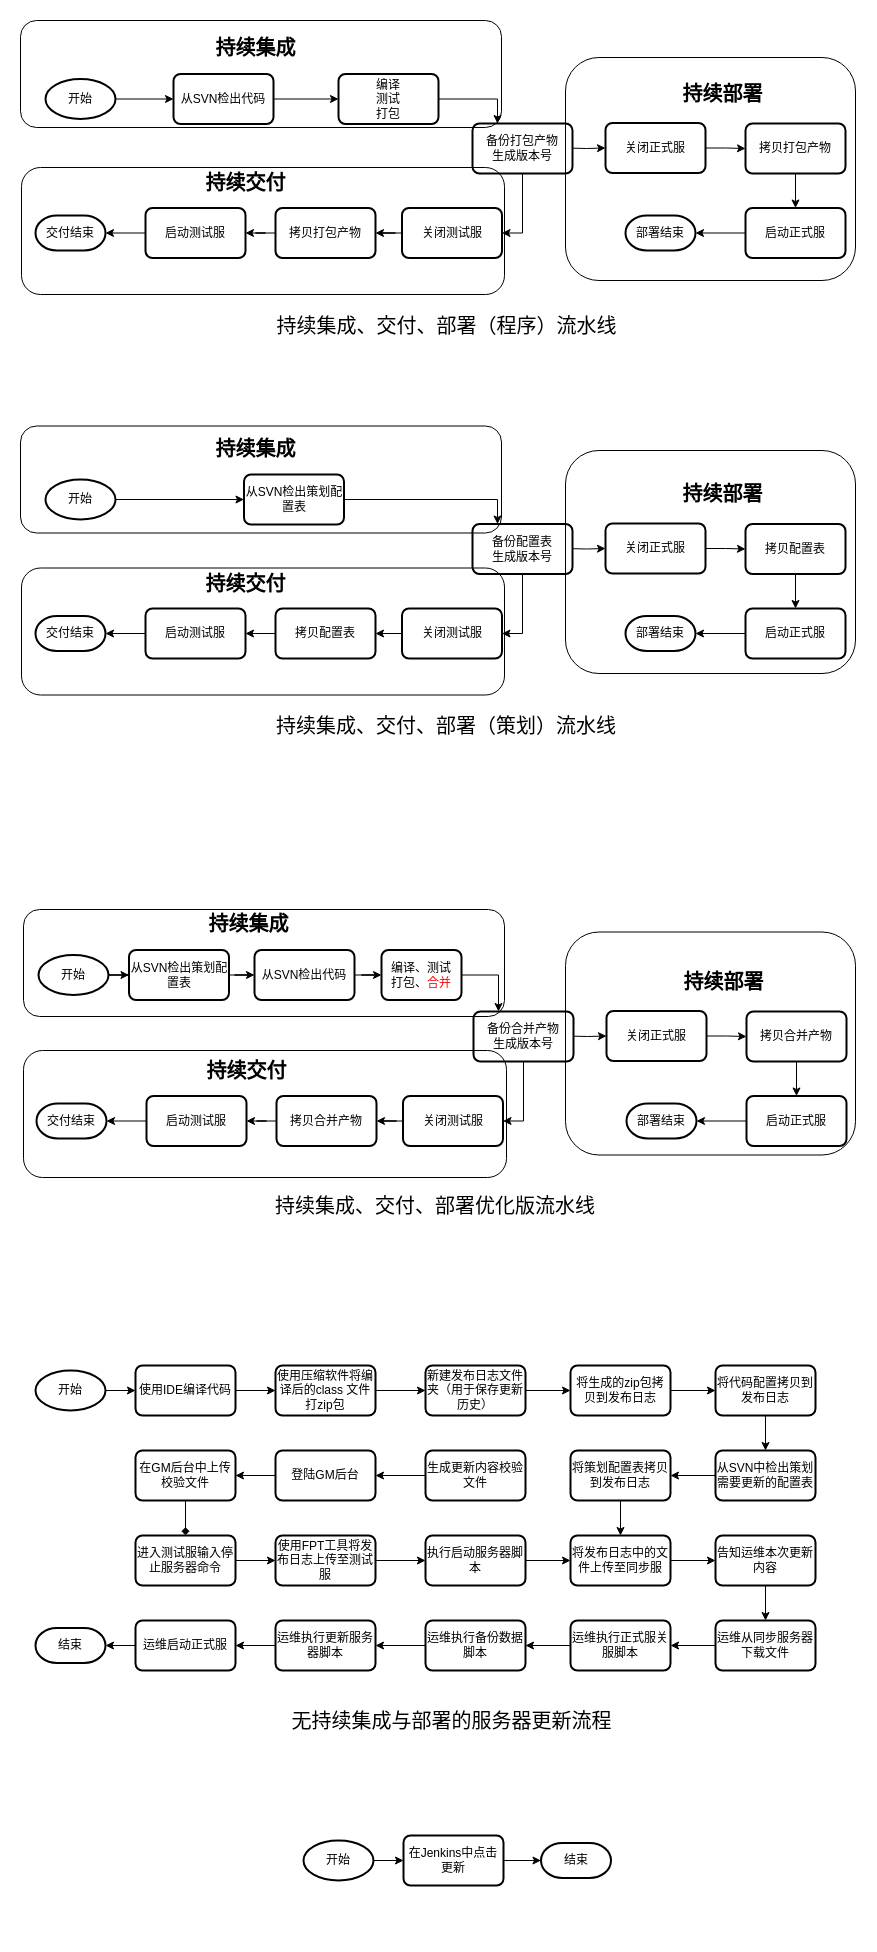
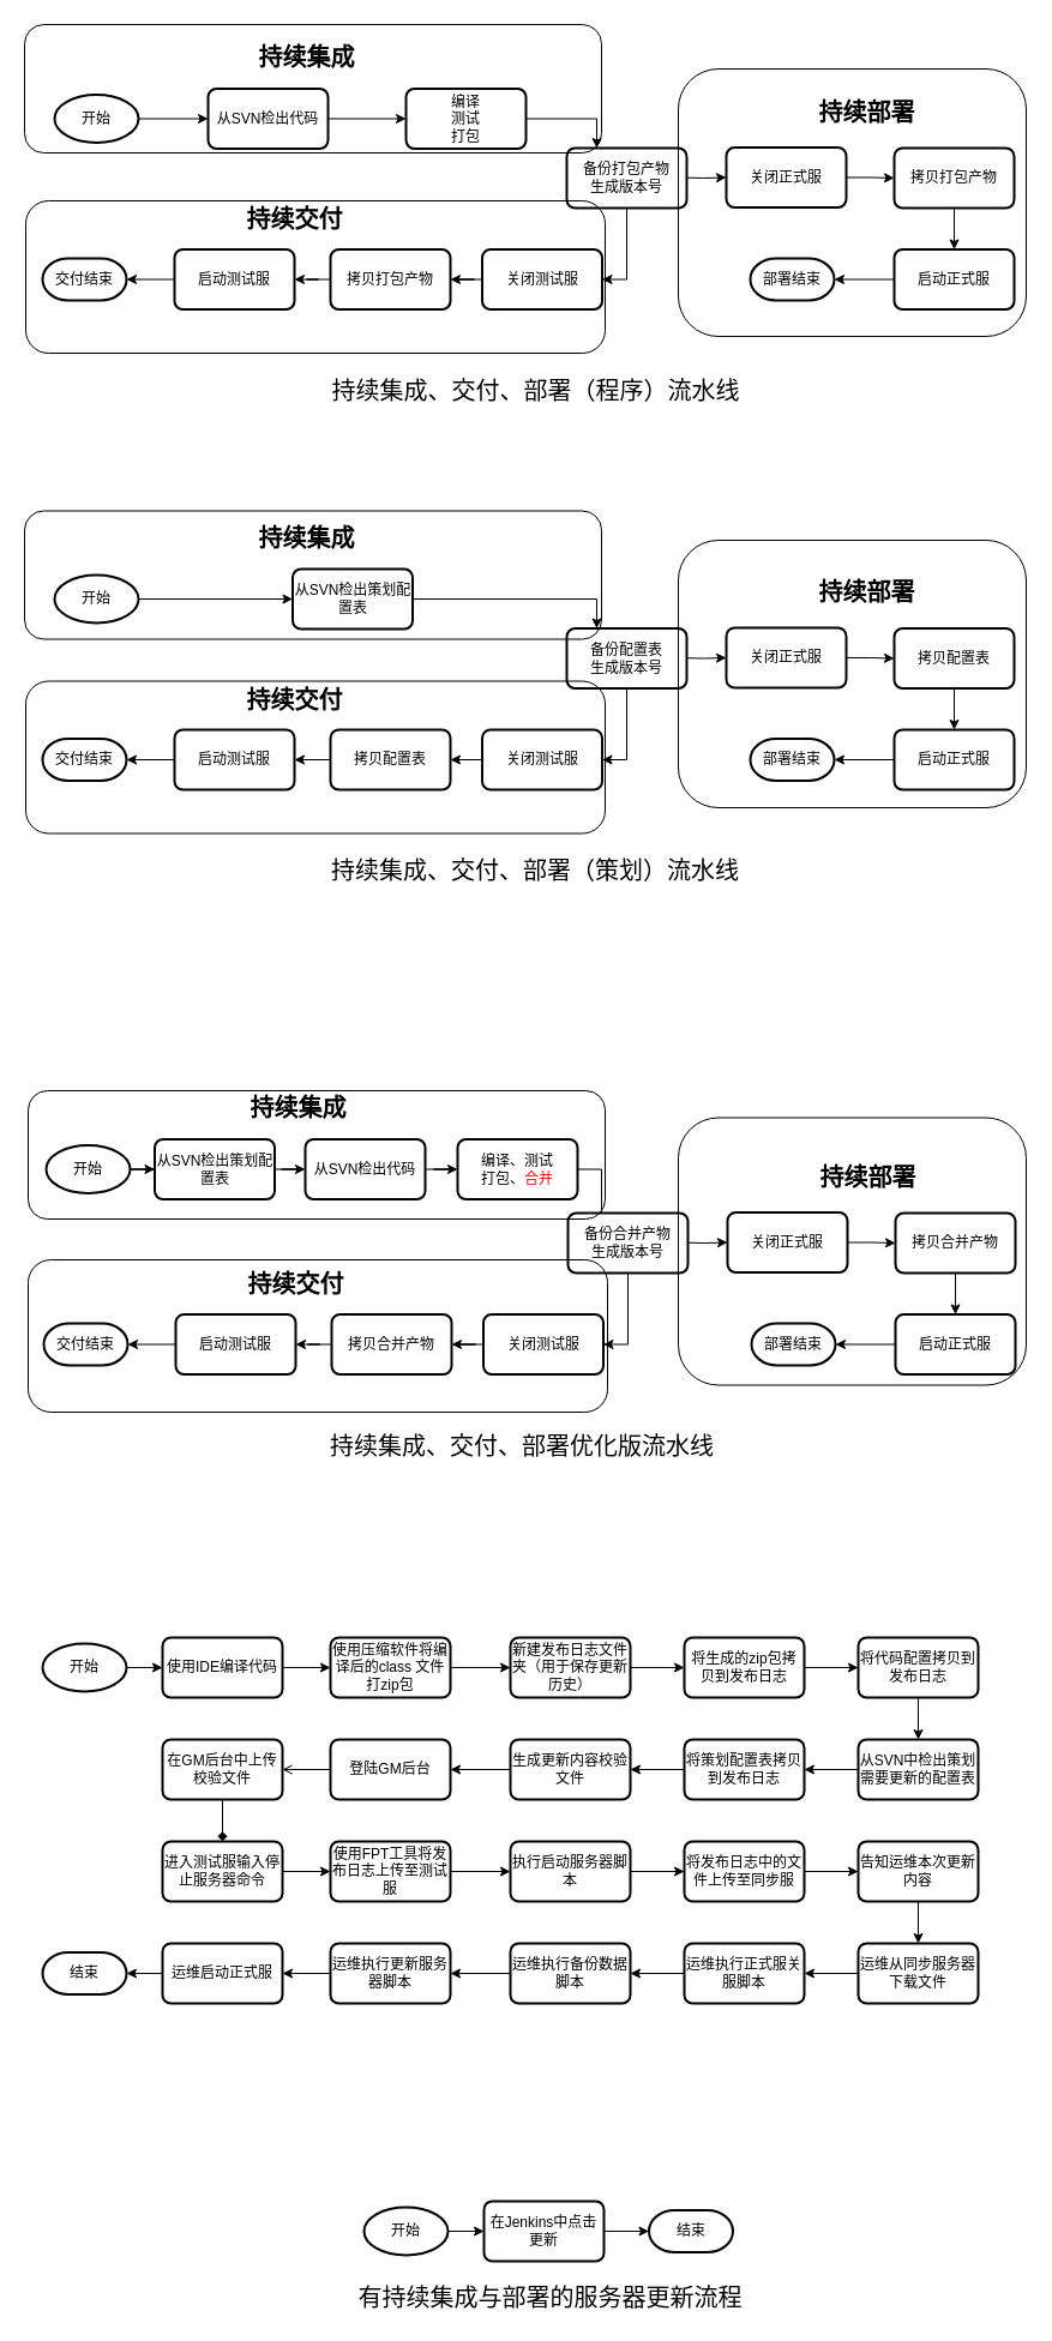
- <mxCell id="36" value="&lt;div&gt;编译、测试&lt;/div&gt;&lt;div&gt;打包、&lt;font color=&quot;#FF0000&quot;&gt;合并&lt;/font&gt;&lt;/div&gt;" style="rounded=1;whiteSpace=wrap;html=1;absoluteArcSize=1;arcSize=14;strokeWidth=2;" vertex="1" parent="1"><mxGeometry x="381" y="949.5" width="80" height="50" as="geometry" /></mxCell>
+ <mxCell id="36" value="&lt;div&gt;编译、测试&lt;/div&gt;&lt;div&gt;打包、&lt;font color=&quot;#FF0000&quot;&gt;合并&lt;/font&gt;&lt;/div&gt;" style="rounded=1;whiteSpace=wrap;html=1;absoluteArcSize=1;arcSize=14;strokeWidth=2;" vertex="1" parent="1"><mxGeometry x="381" y="949.5" width="100" height="50" as="geometry" /></mxCell>
- <mxCell id="60" value="" style="edgeStyle=orthogonalEdgeStyle;rounded=0;orthogonalLoop=1;jettySize=auto;html=1;fontSize=20;" edge="1" parent="1" source="61" target="63"><mxGeometry relative="1" as="geometry" /></mxCell>
+ <mxCell id="60" value="" style="edgeStyle=orthogonalEdgeStyle;rounded=0;orthogonalLoop=1;jettySize=auto;html=1;fontSize=20;endArrow=open;" edge="1" parent="1" source="61" target="63"><mxGeometry relative="1" as="geometry" /></mxCell>
- <mxCell id="52" value="" style="edgeStyle=orthogonalEdgeStyle;rounded=0;orthogonalLoop=1;jettySize=auto;html=1;fontSize=20;" edge="1" parent="1" source="53" target="67"><mxGeometry relative="1" as="geometry" /></mxCell>
+ <mxCell id="52" value="" style="edgeStyle=orthogonalEdgeStyle;rounded=0;orthogonalLoop=1;jettySize=auto;html=1;fontSize=20;" edge="1" parent="1" source="53" target="59"><mxGeometry relative="1" as="geometry" /></mxCell>
- <mxCell id="86" value="无持续集成与部署的服务器更新流程" style="text;html=1;strokeColor=none;fillColor=none;align=center;verticalAlign=middle;whiteSpace=wrap;rounded=0;fontStyle=0;fontSize=20;" vertex="1" parent="1"><mxGeometry x="268" y="1705" width="367" height="30" as="geometry" /></mxCell>
+ <mxCell id="87" value="有持续集成与部署的服务器更新流程" style="text;html=1;strokeColor=none;fillColor=none;align=center;verticalAlign=middle;whiteSpace=wrap;rounded=0;fontStyle=0;fontSize=20;" vertex="1" parent="1"><mxGeometry x="275" y="1900" width="367" height="30" as="geometry" /></mxCell>
